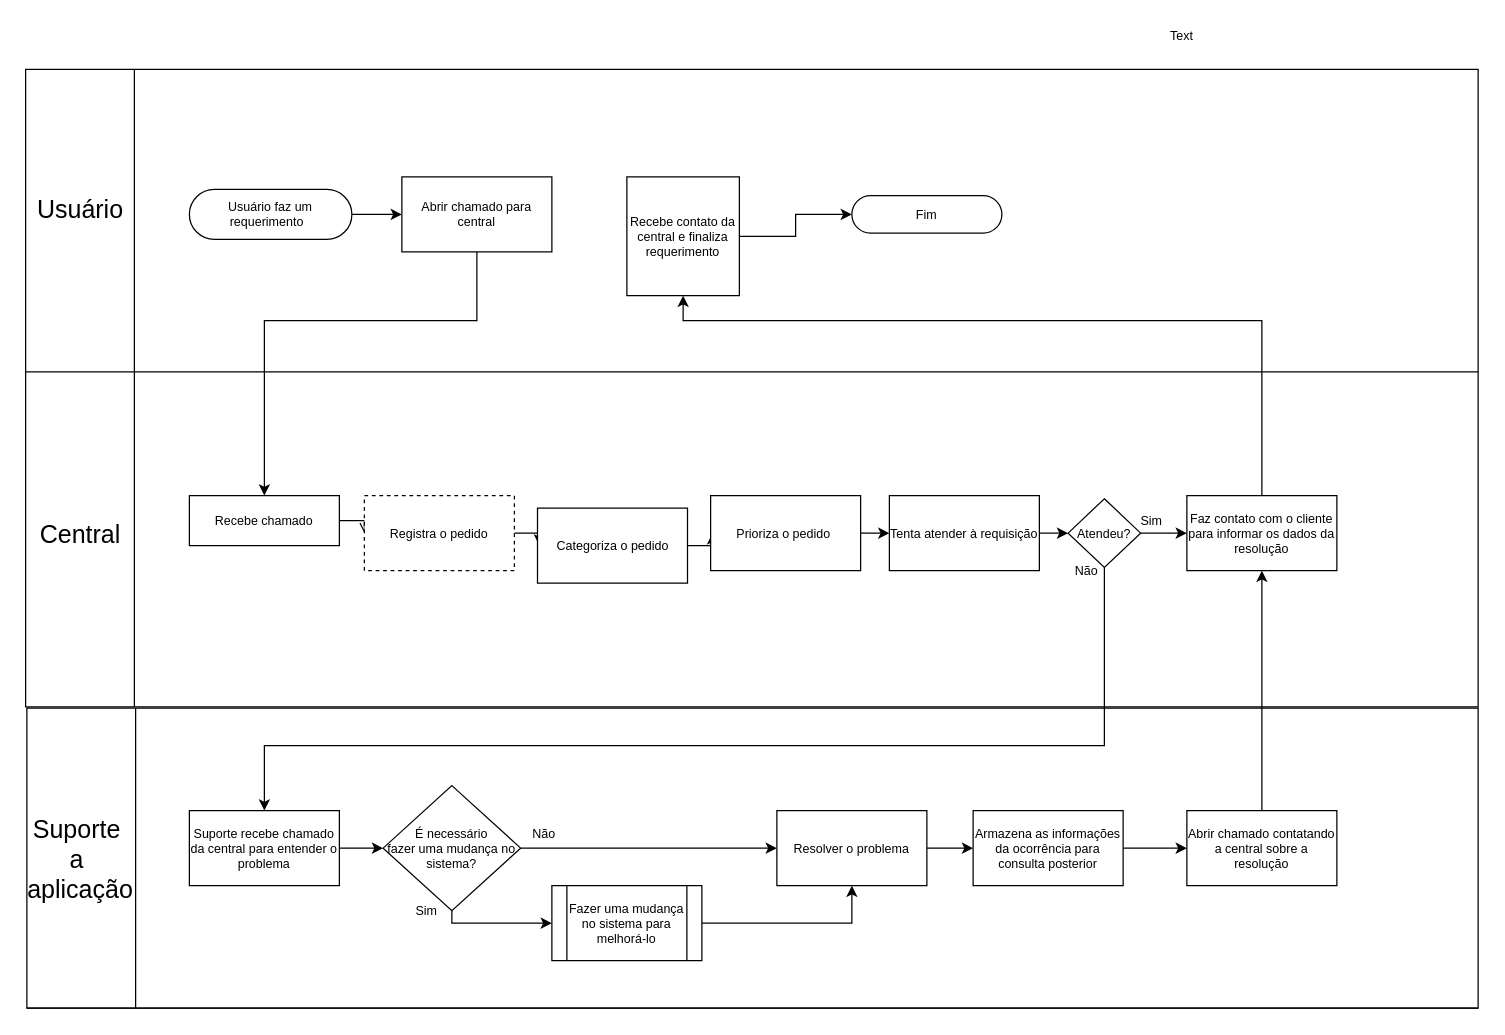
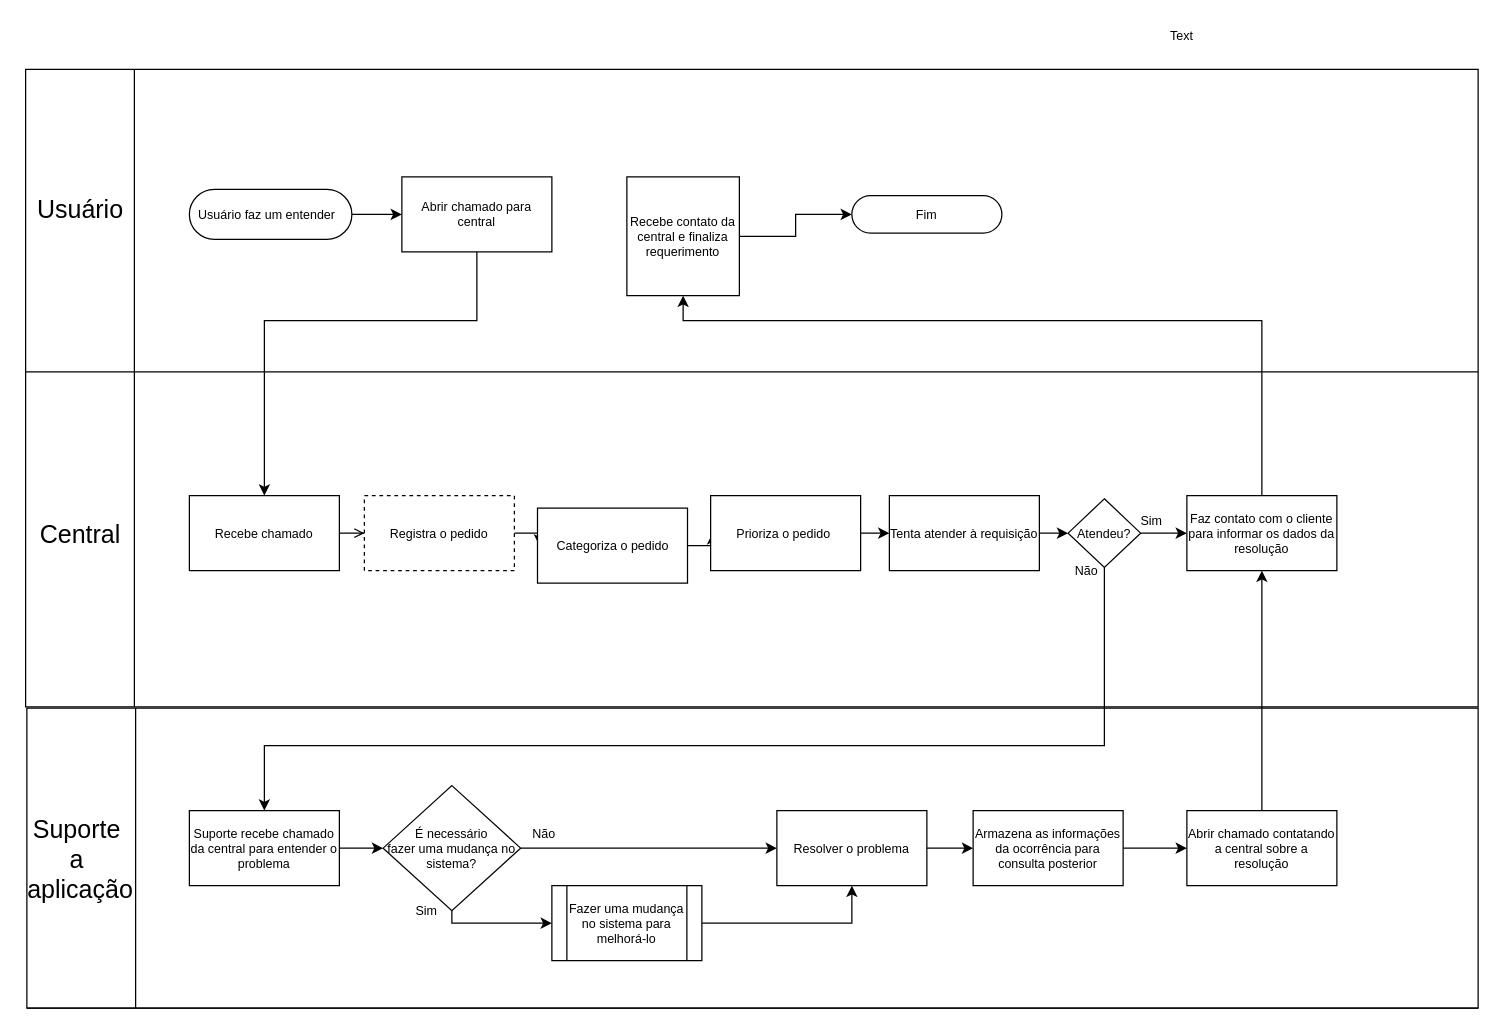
- <mxCell id="9" value="Usuário faz um requerimento&amp;nbsp;&amp;nbsp;" style="text;html=1;strokeColor=none;fillColor=none;align=center;verticalAlign=middle;whiteSpace=wrap;rounded=0;fontSize=10;" vertex="1" parent="7"><mxGeometry y="6.667" width="130" height="26.667" as="geometry" /></mxCell>
+ <mxCell id="9" value="Usuário faz um entender&amp;nbsp;&amp;nbsp;" style="text;html=1;strokeColor=none;fillColor=none;align=center;verticalAlign=middle;whiteSpace=wrap;rounded=0;fontSize=10;" vertex="1" parent="7"><mxGeometry y="6.667" width="130" height="26.667" as="geometry" /></mxCell>
- <mxCell id="11" value="Recebe chamado" style="rounded=0;whiteSpace=wrap;html=1;strokeWidth=1;fontSize=10;" vertex="1" parent="1"><mxGeometry x="151" y="396" width="120" height="40" as="geometry" /></mxCell>
+ <mxCell id="11" value="Recebe chamado" style="rounded=0;whiteSpace=wrap;html=1;strokeWidth=1;fontSize=10;" vertex="1" parent="1"><mxGeometry x="151" y="396" width="120" height="60" as="geometry" /></mxCell>
